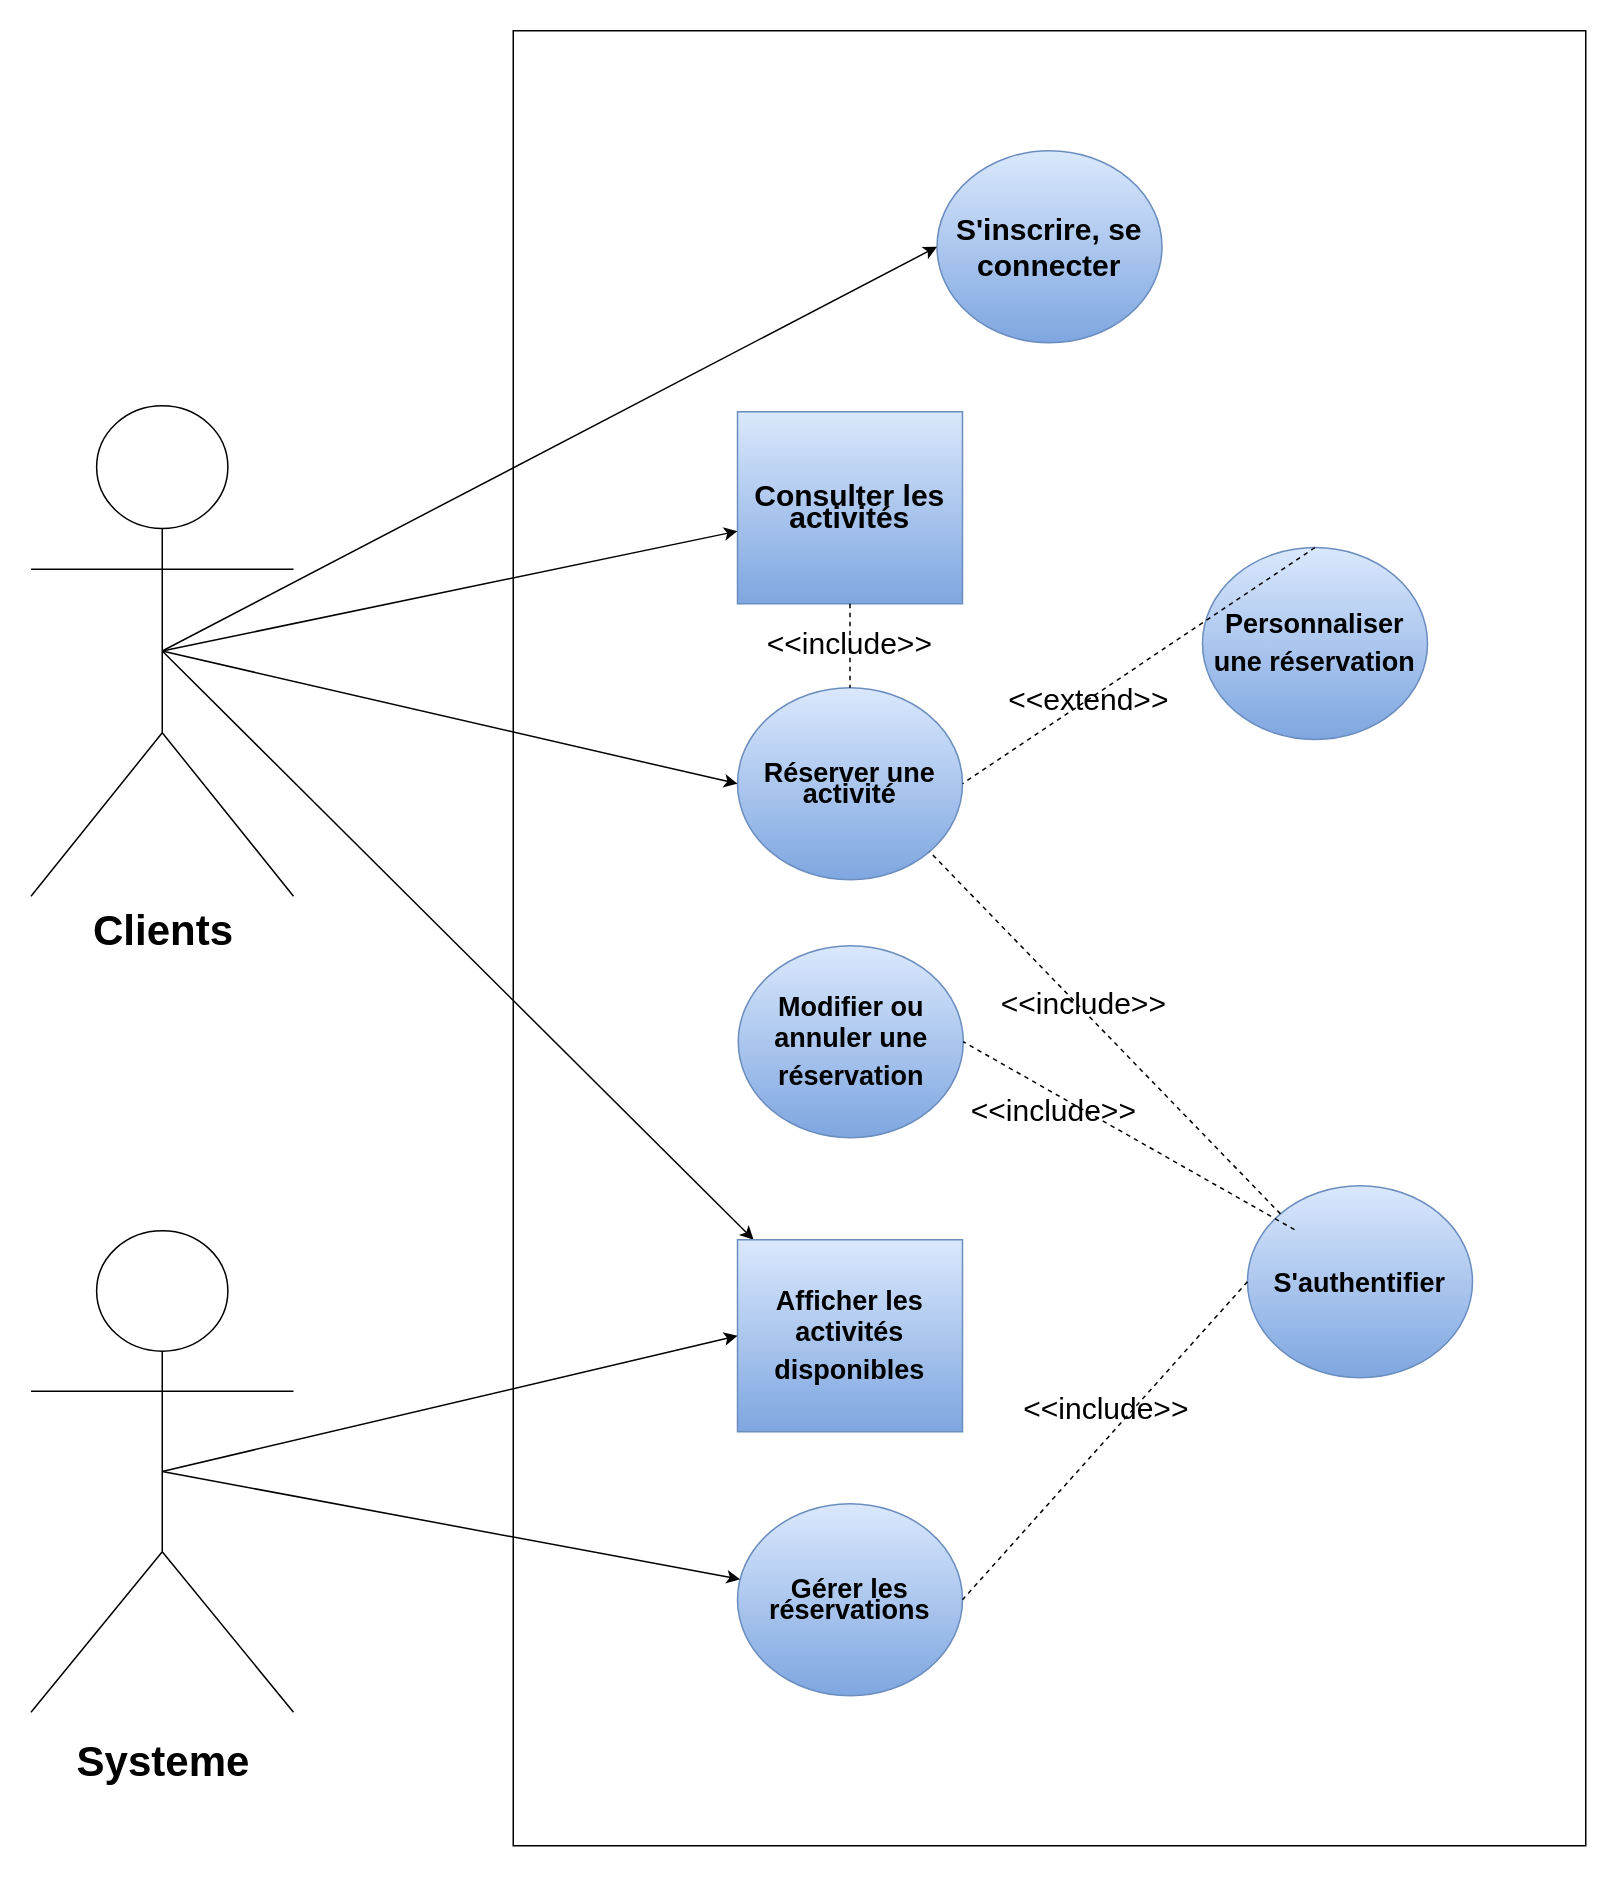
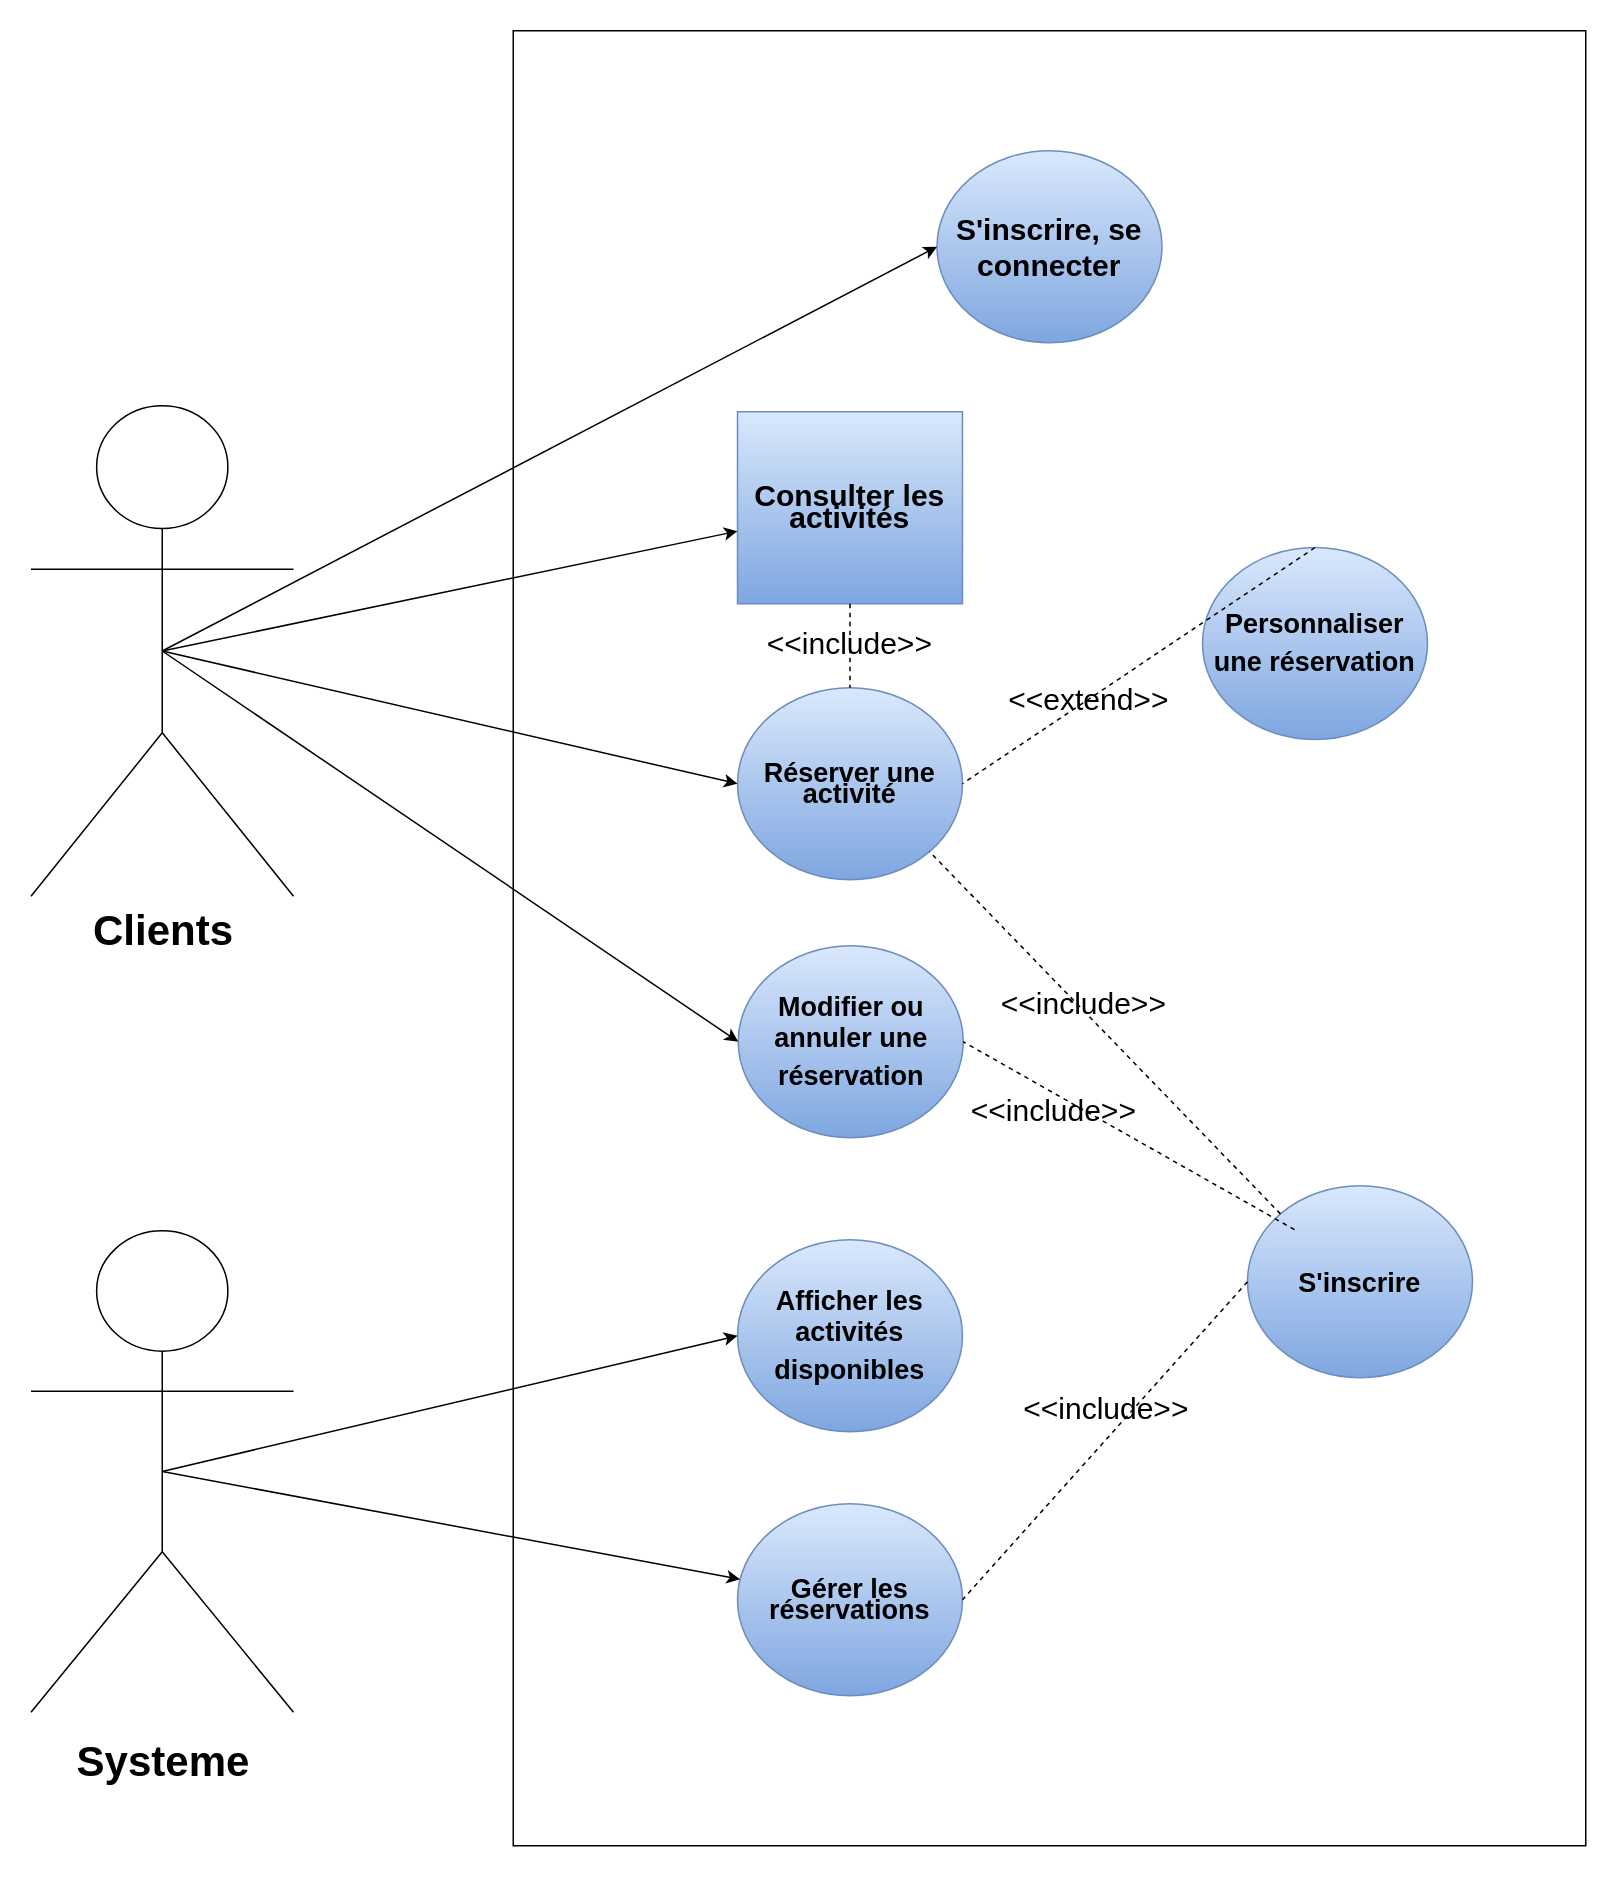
- <mxCell id="13" value="" style="endArrow=classic;html=1;fontSize=20;exitX=0.5;exitY=0.5;exitDx=0;exitDy=0;exitPerimeter=0;" parent="1" source="6" target="18" edge="1"><mxGeometry width="50" height="50" relative="1" as="geometry"><mxPoint x="85" y="680" as="sourcePoint" /><mxPoint x="185" y="941" as="targetPoint" /></mxGeometry></mxCell>
+ <mxCell id="13" value="" style="endArrow=classic;html=1;fontSize=20;exitX=0.5;exitY=0.5;exitDx=0;exitDy=0;exitPerimeter=0;entryX=0;entryY=0.5;entryDx=0;entryDy=0;" parent="1" source="6" target="12" edge="1"><mxGeometry width="50" height="50" relative="1" as="geometry"><mxPoint x="85" y="680" as="sourcePoint" /><mxPoint x="185" y="941" as="targetPoint" /></mxGeometry></mxCell>
- <mxCell id="23" value="&lt;b&gt;&lt;font color=&quot;#000000&quot; style=&quot;font-size: 18px;&quot;&gt;S'authentifier&lt;/font&gt;&lt;/b&gt;&lt;b style=&quot;font-size: 20px;&quot;&gt;&lt;br&gt;&lt;/b&gt;" style="ellipse;whiteSpace=wrap;html=1;fillColor=#dae8fc;strokeColor=#6c8ebf;gradientColor=#7ea6e0;" vertex="1" parent="1"><mxGeometry x="831" y="790" width="150" height="128" as="geometry" /></mxCell>
+ <mxCell id="23" value="&lt;b&gt;&lt;font color=&quot;#000000&quot; style=&quot;font-size: 18px;&quot;&gt;S'inscrire&lt;/font&gt;&lt;/b&gt;&lt;b style=&quot;font-size: 20px;&quot;&gt;&lt;br&gt;&lt;/b&gt;" style="ellipse;whiteSpace=wrap;html=1;fillColor=#dae8fc;strokeColor=#6c8ebf;gradientColor=#7ea6e0;" vertex="1" parent="1"><mxGeometry x="831" y="790" width="150" height="128" as="geometry" /></mxCell>
- <mxCell id="18" value="&lt;font size=&quot;1&quot; color=&quot;#000000&quot;&gt;&lt;b style=&quot;font-size: 18px;&quot;&gt;Afficher les activités disponibles&lt;/b&gt;&lt;/font&gt;&lt;b style=&quot;font-size: 20px;&quot;&gt;&lt;br&gt;&lt;/b&gt;" style="whiteSpace=wrap;html=1;fillColor=#dae8fc;strokeColor=#6c8ebf;gradientColor=#7ea6e0;rounded=0;" parent="1" vertex="1"><mxGeometry x="491" y="826" width="150" height="128" as="geometry" /></mxCell>
+ <mxCell id="18" value="&lt;font size=&quot;1&quot; color=&quot;#000000&quot;&gt;&lt;b style=&quot;font-size: 18px;&quot;&gt;Afficher les activités disponibles&lt;/b&gt;&lt;/font&gt;&lt;b style=&quot;font-size: 20px;&quot;&gt;&lt;br&gt;&lt;/b&gt;" style="ellipse;whiteSpace=wrap;html=1;fillColor=#dae8fc;strokeColor=#6c8ebf;gradientColor=#7ea6e0;" parent="1" vertex="1"><mxGeometry x="491" y="826" width="150" height="128" as="geometry" /></mxCell>
